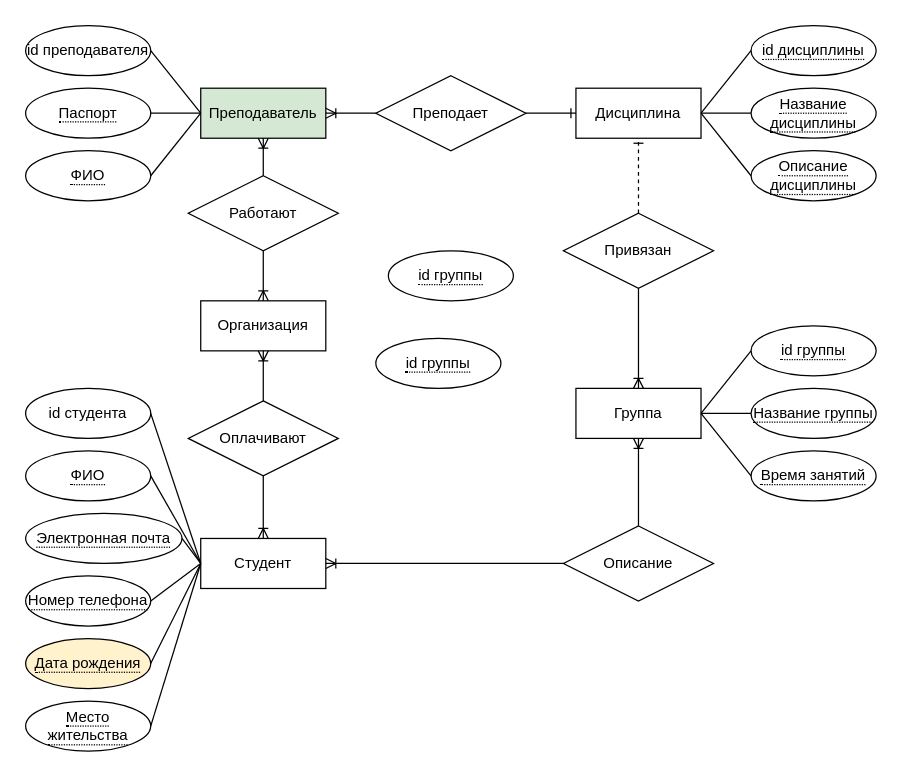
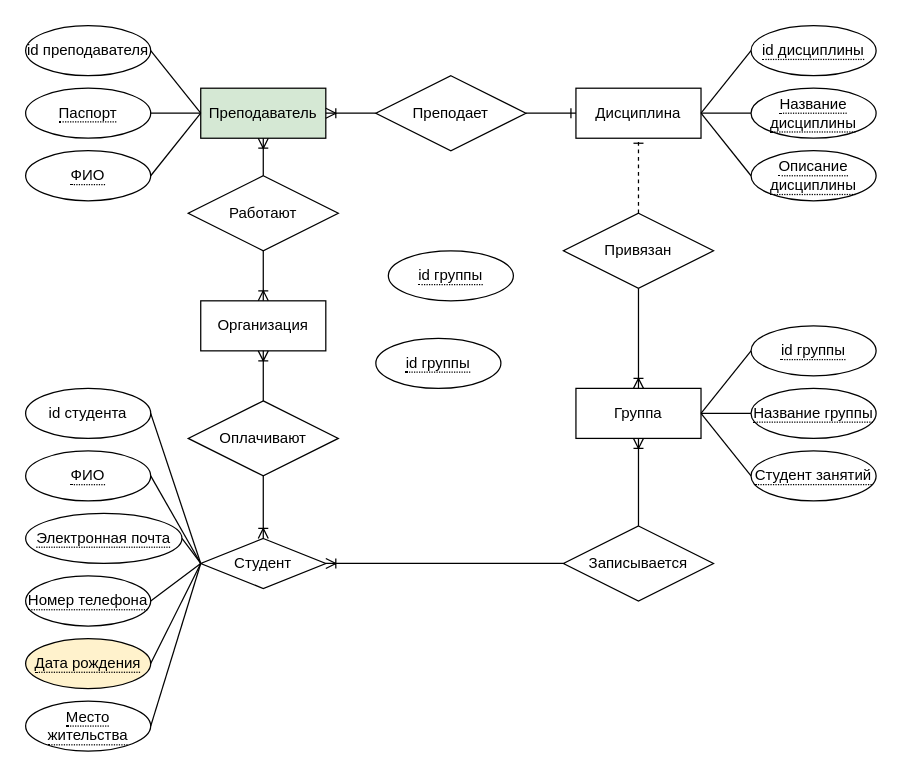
- <mxCell id="50" value="&lt;span style=&quot;border-bottom: 1px dotted&quot;&gt;Время занятий&lt;/span&gt;" style="ellipse;whiteSpace=wrap;html=1;align=center;" vertex="1" parent="1"><mxGeometry x="600" y="360" width="100" height="40" as="geometry" /></mxCell>
+ <mxCell id="50" value="&lt;span style=&quot;border-bottom: 1px dotted&quot;&gt;Студент занятий&lt;/span&gt;" style="ellipse;whiteSpace=wrap;html=1;align=center;" vertex="1" parent="1"><mxGeometry x="600" y="360" width="100" height="40" as="geometry" /></mxCell>
- <mxCell id="2" value="&lt;font style=&quot;vertical-align: inherit;&quot;&gt;&lt;font style=&quot;vertical-align: inherit;&quot;&gt;Студент&lt;/font&gt;&lt;/font&gt;" style="whiteSpace=wrap;html=1;align=center;" parent="1" vertex="1"><mxGeometry x="160" y="430" width="100" height="40" as="geometry" /></mxCell>
+ <mxCell id="2" value="&lt;font style=&quot;vertical-align: inherit;&quot;&gt;&lt;font style=&quot;vertical-align: inherit;&quot;&gt;Студент&lt;/font&gt;&lt;/font&gt;" style="rhombus;whiteSpace=wrap;html=1;align=center;" parent="1" vertex="1"><mxGeometry x="160" y="430" width="100" height="40" as="geometry" /></mxCell>
- <mxCell id="21" value="Описание" style="shape=rhombus;perimeter=rhombusPerimeter;whiteSpace=wrap;html=1;align=center;" parent="1" vertex="1"><mxGeometry x="450" y="420" width="120" height="60" as="geometry" /></mxCell>
+ <mxCell id="21" value="Записывается" style="shape=rhombus;perimeter=rhombusPerimeter;whiteSpace=wrap;html=1;align=center;" parent="1" vertex="1"><mxGeometry x="450" y="420" width="120" height="60" as="geometry" /></mxCell>
